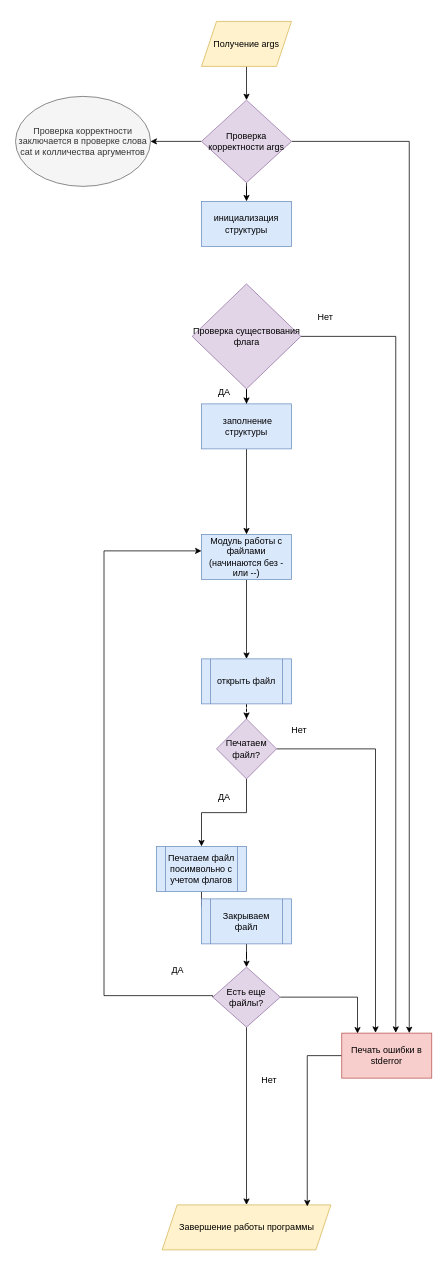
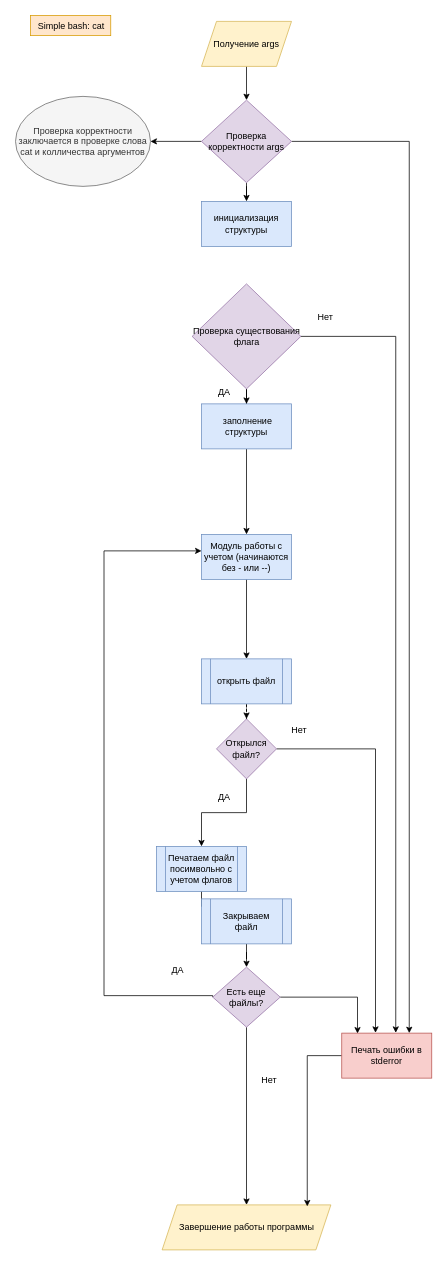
+ <mxCell id="36" value="Simple bash: cat" style="text;html=1;resizable=0;autosize=1;align=center;verticalAlign=middle;points=[];fillColor=#ffe6cc;strokeColor=#d79b00;rounded=0;" vertex="1" parent="1"><mxGeometry x="40" y="20" width="107" height="27" as="geometry" /></mxCell>
- <mxCell id="18" value="Модуль работы с файлами (начинаются без - или --)" style="whiteSpace=wrap;html=1;fillColor=#dae8fc;strokeColor=#6c8ebf;" vertex="1" parent="1"><mxGeometry x="268" y="712" width="120" height="60" as="geometry" /></mxCell>
+ <mxCell id="18" value="Модуль работы с учетом (начинаются без - или --)" style="whiteSpace=wrap;html=1;fillColor=#dae8fc;strokeColor=#6c8ebf;" vertex="1" parent="1"><mxGeometry x="268" y="712" width="120" height="60" as="geometry" /></mxCell>
- <mxCell id="23" value="Печатаем файл?" style="rhombus;whiteSpace=wrap;html=1;fillColor=#e1d5e7;strokeColor=#9673a6;" vertex="1" parent="1"><mxGeometry x="288" y="958" width="80" height="80" as="geometry" /></mxCell>
+ <mxCell id="23" value="Открылся файл?" style="rhombus;whiteSpace=wrap;html=1;fillColor=#e1d5e7;strokeColor=#9673a6;" vertex="1" parent="1"><mxGeometry x="288" y="958" width="80" height="80" as="geometry" /></mxCell>
